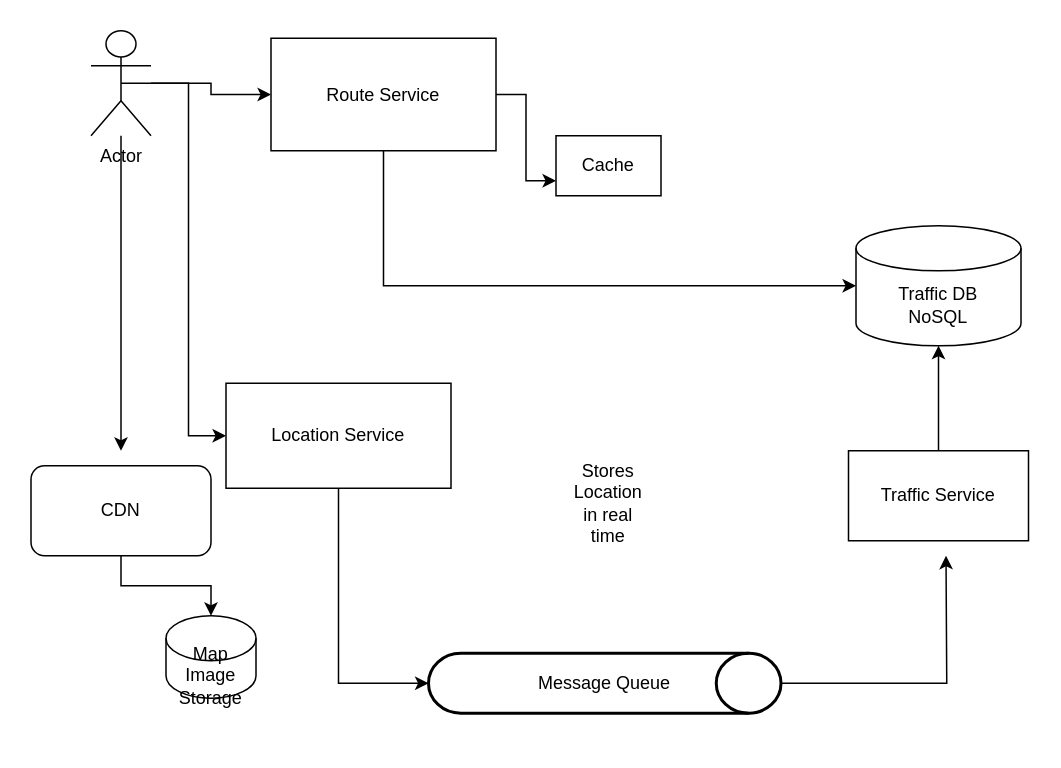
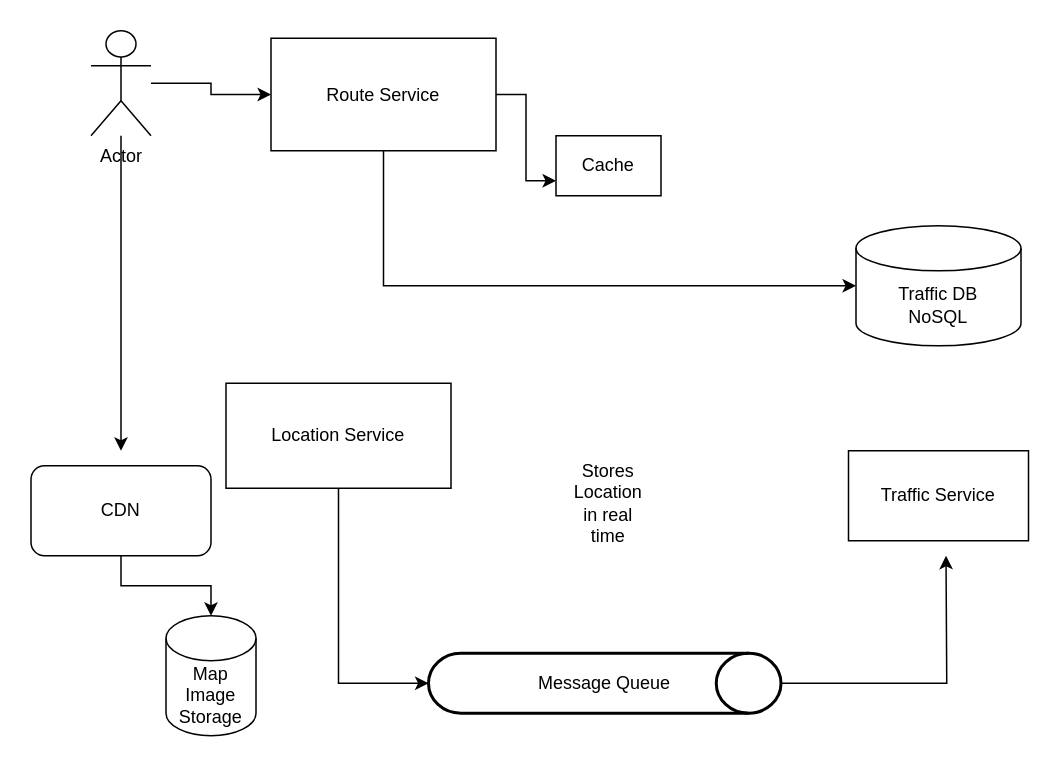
- <mxCell id="3" style="edgeStyle=orthogonalEdgeStyle;rounded=0;orthogonalLoop=1;jettySize=auto;html=1;exitX=0.5;exitY=0.5;exitDx=0;exitDy=0;exitPerimeter=0;entryX=0;entryY=0.5;entryDx=0;entryDy=0;" edge="1" parent="1" source="5" target="11"><mxGeometry relative="1" as="geometry" /></mxCell>
- <mxCell id="16" style="edgeStyle=orthogonalEdgeStyle;rounded=0;orthogonalLoop=1;jettySize=auto;html=1;exitX=0.5;exitY=0;exitDx=0;exitDy=0;entryX=0.5;entryY=1;entryDx=0;entryDy=0;entryPerimeter=0;" edge="1" parent="1" source="17" target="15"><mxGeometry relative="1" as="geometry" /></mxCell>
- <mxCell id="18" value="Map Image Storage" style="shape=cylinder3;whiteSpace=wrap;html=1;boundedLbl=1;backgroundOutline=1;size=15;" vertex="1" parent="1"><mxGeometry x="110" y="410" width="60" height="55" as="geometry" /></mxCell>
+ <mxCell id="18" value="Map Image Storage" style="shape=cylinder3;whiteSpace=wrap;html=1;boundedLbl=1;backgroundOutline=1;size=15;" vertex="1" parent="1"><mxGeometry x="110" y="410" width="60" height="80" as="geometry" /></mxCell>
